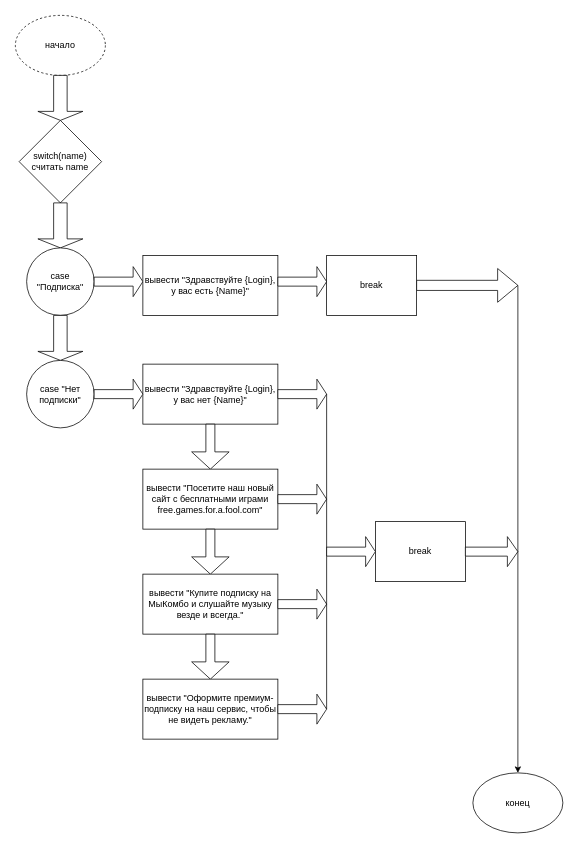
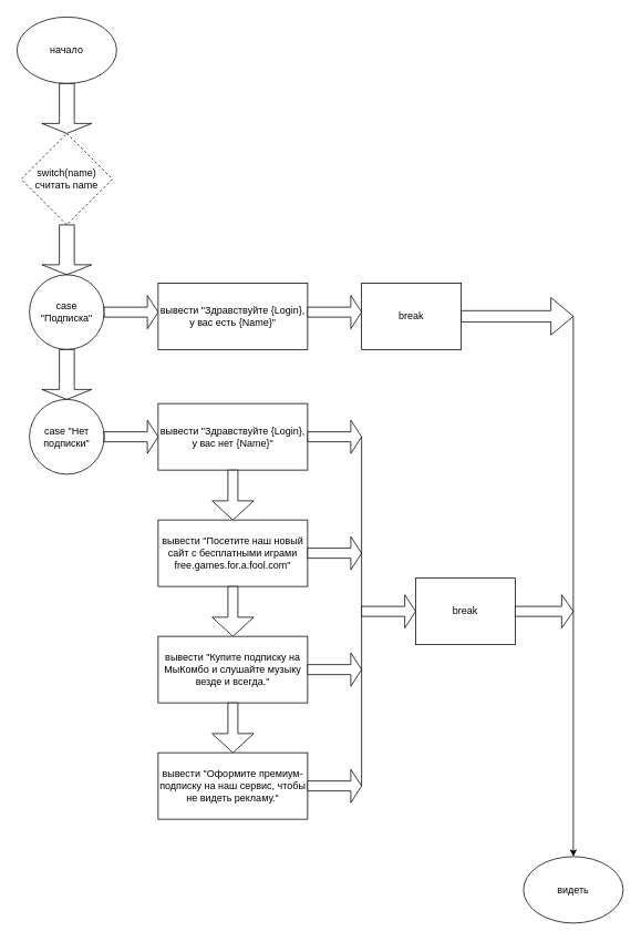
- <mxCell id="2" value="начало" style="ellipse;whiteSpace=wrap;html=1;dashed=1;" vertex="1" parent="1"><mxGeometry x="20" width="120" height="80" as="geometry" y="20" /></mxCell>
+ <mxCell id="2" value="начало" style="ellipse;whiteSpace=wrap;html=1;" vertex="1" parent="1"><mxGeometry x="20" width="120" height="80" as="geometry" y="20" /></mxCell>
- <mxCell id="4" value="switch(name)&lt;br&gt;считать name" style="rhombus;whiteSpace=wrap;html=1;" vertex="1" parent="1"><mxGeometry x="25" y="160" width="110" height="110" as="geometry" /></mxCell>
+ <mxCell id="4" value="switch(name)&lt;br&gt;считать name" style="rhombus;whiteSpace=wrap;html=1;dashed=1;" vertex="1" parent="1"><mxGeometry x="25" y="160" width="110" height="110" as="geometry" /></mxCell>
- <mxCell id="32" value="конец" style="ellipse;whiteSpace=wrap;html=1;" vertex="1" parent="1"><mxGeometry x="630" y="1030" width="120" height="80" as="geometry" /></mxCell>
+ <mxCell id="32" value="видеть" style="ellipse;whiteSpace=wrap;html=1;" vertex="1" parent="1"><mxGeometry x="630" y="1030" width="120" height="80" as="geometry" /></mxCell>
